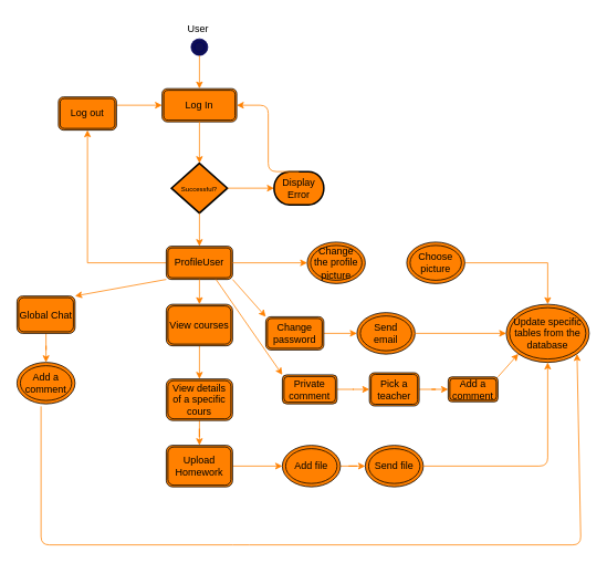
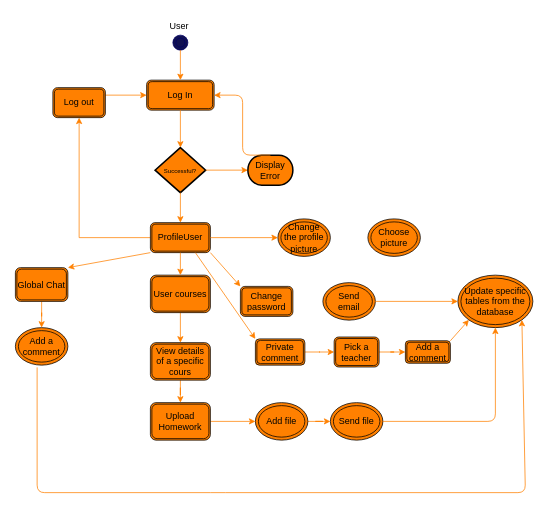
- <mxCell id="22" value="" style="edgeStyle=orthogonalEdgeStyle;rounded=0;orthogonalLoop=1;jettySize=auto;html=1;strokeColor=#FF8000;" edge="1" parent="1" source="23" target="24"><mxGeometry relative="1" as="geometry" /></mxCell>
- <mxCell id="14" value="View courses" style="shape=ext;double=1;rounded=1;whiteSpace=wrap;html=1;strokeColor=#000000;fillColor=#FF8000;gradientColor=none;" vertex="1" parent="1"><mxGeometry x="200" y="366" width="80" height="50" as="geometry" /></mxCell>
+ <mxCell id="14" value="User courses" style="shape=ext;double=1;rounded=1;whiteSpace=wrap;html=1;strokeColor=#000000;fillColor=#FF8000;gradientColor=none;" vertex="1" parent="1"><mxGeometry x="200" y="366" width="80" height="50" as="geometry" /></mxCell>
- <mxCell id="17" value="" style="edgeStyle=orthogonalEdgeStyle;rounded=0;orthogonalLoop=1;jettySize=auto;html=1;strokeColor=#FF8000;" edge="1" parent="1" source="18" target="34"><mxGeometry relative="1" as="geometry" /></mxCell>
